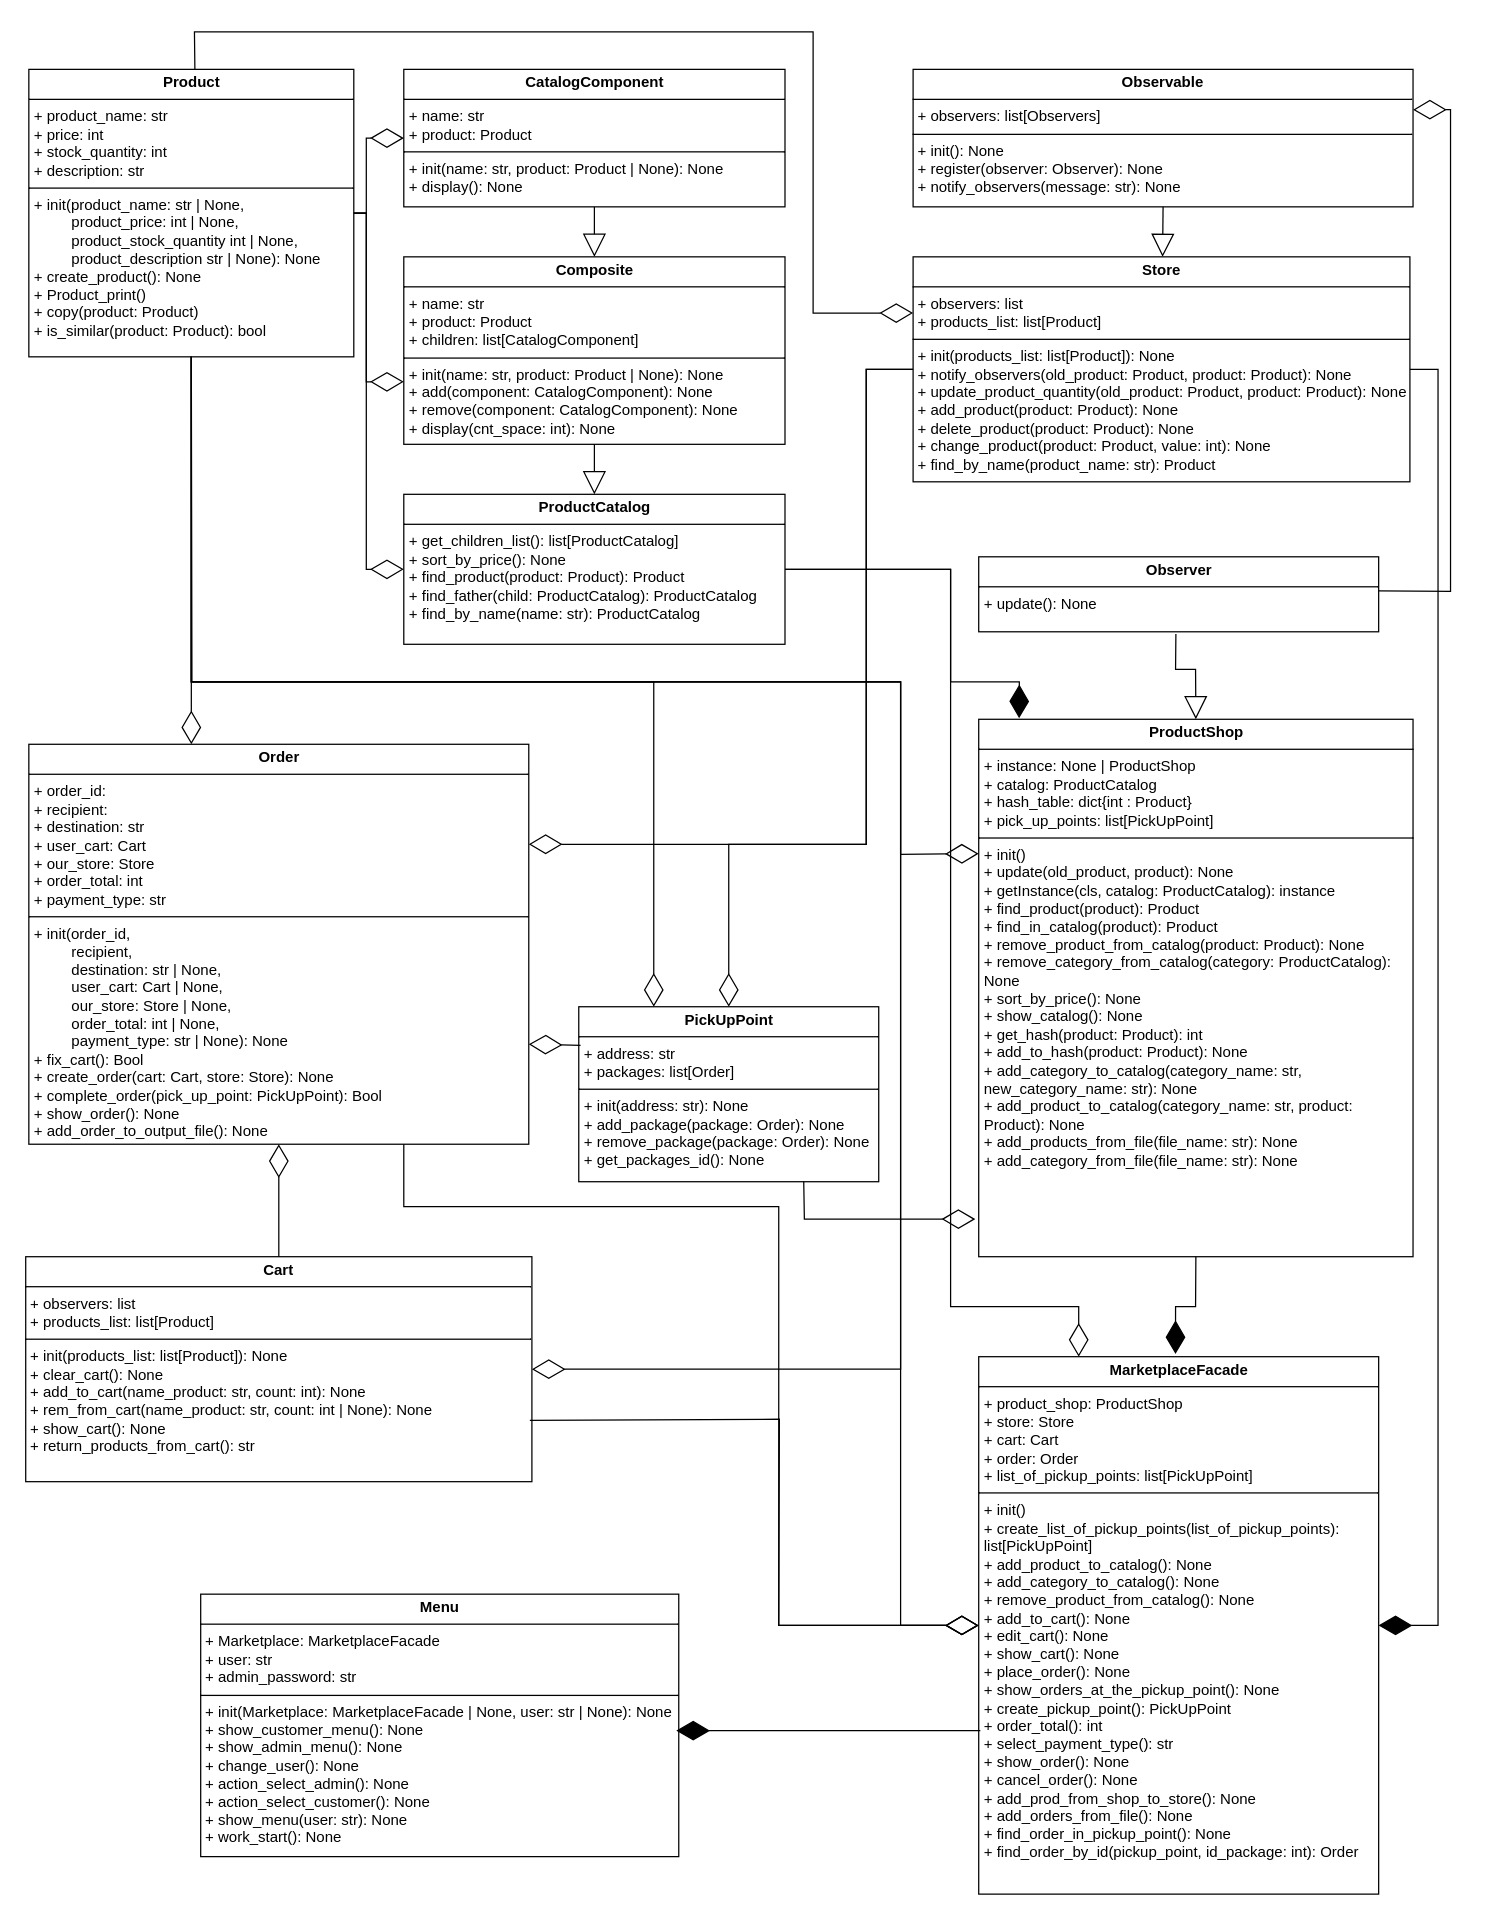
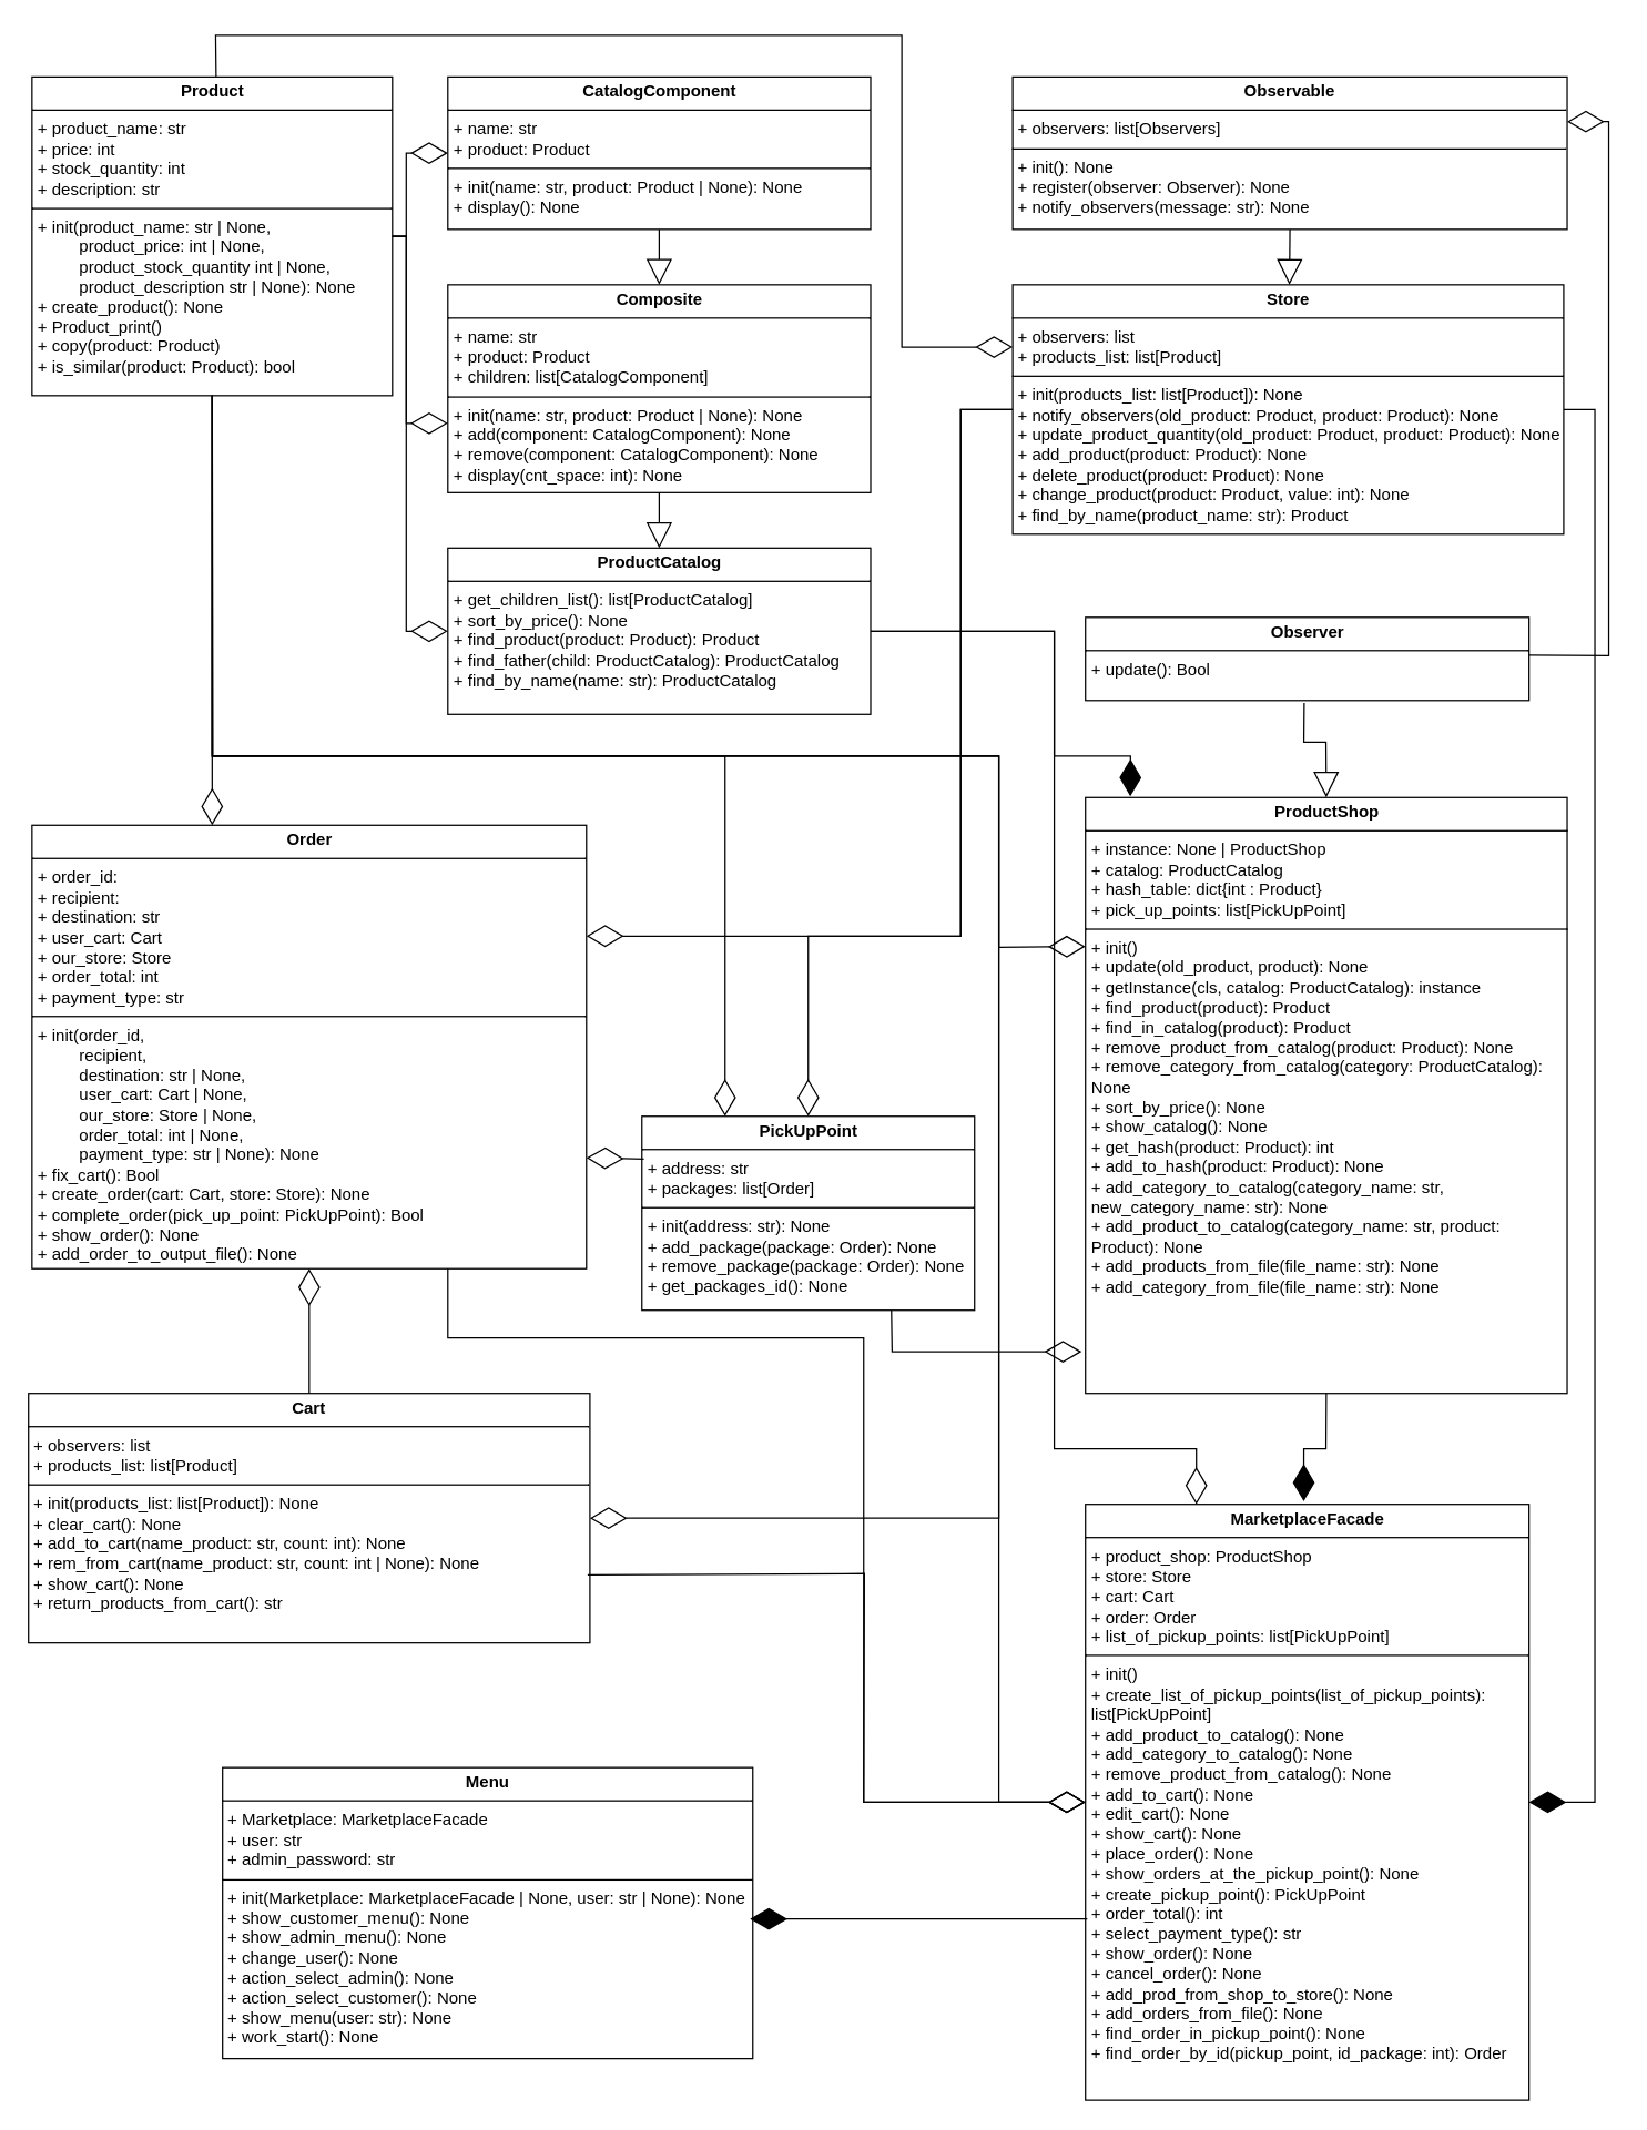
- <mxCell id="13" value="&lt;p style=&quot;margin:0px;margin-top:4px;text-align:center;&quot;&gt;&lt;b&gt;Observer&lt;/b&gt;&lt;/p&gt;&lt;hr style=&quot;border-style: solid;&quot; size=&quot;1&quot;&gt;&lt;p style=&quot;margin: 0px 0px 0px 4px;&quot;&gt;+&amp;nbsp;update(&lt;span style=&quot;background-color: initial;&quot;&gt;): None&lt;/span&gt;&lt;/p&gt;&lt;p style=&quot;margin: 0px 0px 0px 4px;&quot;&gt;&lt;br&gt;&lt;/p&gt;&lt;p style=&quot;margin:0px;margin-left:4px;&quot;&gt;&lt;span style=&quot;background-color: initial;&quot;&gt;&lt;br&gt;&lt;/span&gt;&lt;/p&gt;&lt;p style=&quot;margin:0px;margin-left:4px;&quot;&gt;&lt;span style=&quot;background-color: initial;&quot;&gt;&lt;br&gt;&lt;/span&gt;&lt;/p&gt;" style="verticalAlign=top;align=left;overflow=fill;html=1;whiteSpace=wrap;strokeColor=default;fillColor=default;rounded=0;" parent="1" vertex="1"><mxGeometry x="782.5" y="440" width="320" height="60" as="geometry" /></mxCell>
+ <mxCell id="13" value="&lt;p style=&quot;margin:0px;margin-top:4px;text-align:center;&quot;&gt;&lt;b&gt;Observer&lt;/b&gt;&lt;/p&gt;&lt;hr style=&quot;border-style: solid;&quot; size=&quot;1&quot;&gt;&lt;p style=&quot;margin: 0px 0px 0px 4px;&quot;&gt;+&amp;nbsp;update(&lt;span style=&quot;background-color: initial;&quot;&gt;): Bool&lt;/span&gt;&lt;/p&gt;&lt;p style=&quot;margin: 0px 0px 0px 4px;&quot;&gt;&lt;br&gt;&lt;/p&gt;&lt;p style=&quot;margin:0px;margin-left:4px;&quot;&gt;&lt;span style=&quot;background-color: initial;&quot;&gt;&lt;br&gt;&lt;/span&gt;&lt;/p&gt;&lt;p style=&quot;margin:0px;margin-left:4px;&quot;&gt;&lt;span style=&quot;background-color: initial;&quot;&gt;&lt;br&gt;&lt;/span&gt;&lt;/p&gt;" style="verticalAlign=top;align=left;overflow=fill;html=1;whiteSpace=wrap;strokeColor=default;fillColor=default;rounded=0;" parent="1" vertex="1"><mxGeometry x="782.5" y="440" width="320" height="60" as="geometry" /></mxCell>
